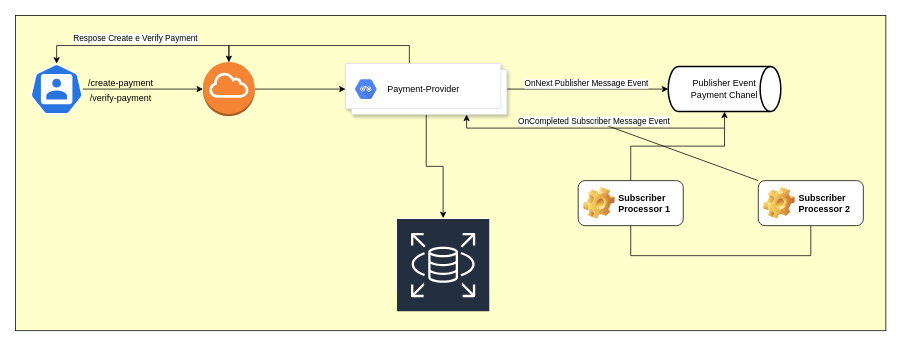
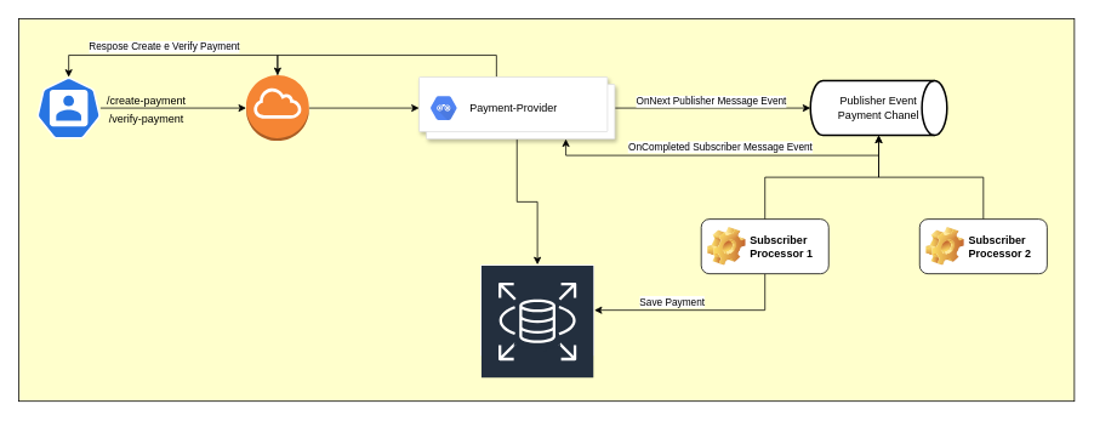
- <mxCell id="25" style="edgeStyle=orthogonalEdgeStyle;rounded=0;orthogonalLoop=1;jettySize=auto;html=1;" edge="1" parent="1" source="26" target="27"><mxGeometry relative="1" as="geometry" /></mxCell>
+ <mxCell id="25" style="edgeStyle=orthogonalEdgeStyle;rounded=0;orthogonalLoop=1;jettySize=auto;html=1;entryX=0.5;entryY=1;entryDx=0;entryDy=0;entryPerimeter=0;" edge="1" parent="1" source="26" target="21"><mxGeometry relative="1" as="geometry" /></mxCell>
+ <mxCell id="15" style="edgeStyle=orthogonalEdgeStyle;rounded=0;orthogonalLoop=1;jettySize=auto;html=1;exitX=0.5;exitY=1;exitDx=0;exitDy=0;exitPerimeter=0;startArrow=none;" parent="1" source="23" target="17" edge="1"><mxGeometry relative="1" as="geometry"><mxPoint x="870" y="340" as="sourcePoint" /><Array as="points" /></mxGeometry></mxCell>
+ <mxCell id="16" value="Save Payment" style="edgeLabel;html=1;align=center;verticalAlign=middle;resizable=0;points=[];" parent="15" vertex="1" connectable="0"><mxGeometry x="0.649" y="-1" relative="1" as="geometry"><mxPoint x="45" y="-9" as="offset" /></mxGeometry></mxCell>
- <mxCell id="24" value="" style="edgeStyle=orthogonalEdgeStyle;rounded=0;orthogonalLoop=1;jettySize=auto;html=1;endArrow=none;exitX=0.5;exitY=1;exitDx=0;exitDy=0;" edge="1" parent="1" source="26" target="23"><mxGeometry relative="1" as="geometry"><mxPoint x="1210" y="360" as="sourcePoint" /><mxPoint x="607.5" y="340" as="targetPoint" /><Array as="points"><mxPoint x="1080" y="340" /><mxPoint x="840" y="340" /></Array></mxGeometry></mxCell>
